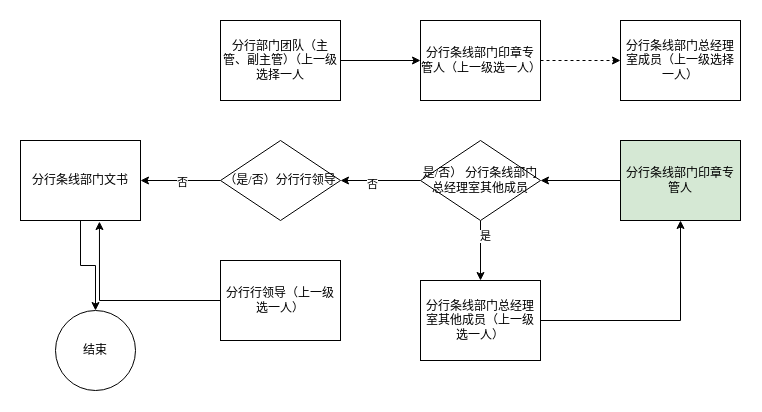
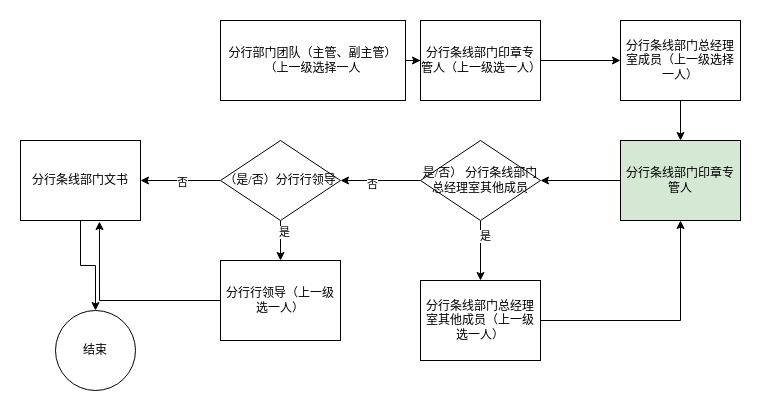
- <mxCell id="3" value="&lt;p class=&quot;MsoNormal&quot;&gt;分行部门团队（主管、副主管）（上一级选择一人&lt;/p&gt;" style="rounded=0;whiteSpace=wrap;html=1;" parent="1" vertex="1"><mxGeometry x="220" y="20" width="120" height="80" as="geometry" /></mxCell>
+ <mxCell id="3" value="&lt;p class=&quot;MsoNormal&quot;&gt;分行部门团队（主管、副主管）（上一级选择一人&lt;/p&gt;" style="rounded=0;whiteSpace=wrap;html=1;" parent="1" vertex="1"><mxGeometry x="220" y="20" width="185" height="80" as="geometry" /></mxCell>
- <mxCell id="4" style="edgeStyle=orthogonalEdgeStyle;rounded=0;orthogonalLoop=1;jettySize=auto;html=1;entryX=0;entryY=0.5;entryDx=0;entryDy=0;dashed=1;" parent="1" source="5" target="7" edge="1"><mxGeometry relative="1" as="geometry" /></mxCell>
+ <mxCell id="4" style="edgeStyle=orthogonalEdgeStyle;rounded=0;orthogonalLoop=1;jettySize=auto;html=1;entryX=0;entryY=0.5;entryDx=0;entryDy=0;" parent="1" source="5" target="7" edge="1"><mxGeometry relative="1" as="geometry" /></mxCell>
+ <mxCell id="6" style="edgeStyle=orthogonalEdgeStyle;rounded=0;orthogonalLoop=1;jettySize=auto;html=1;entryX=0.5;entryY=0;entryDx=0;entryDy=0;" parent="1" source="7" target="9" edge="1"><mxGeometry relative="1" as="geometry" /></mxCell>
+ <mxCell id="19" style="edgeStyle=orthogonalEdgeStyle;rounded=0;orthogonalLoop=1;jettySize=auto;html=1;entryX=0.5;entryY=0;entryDx=0;entryDy=0;" edge="1" parent="1" source="21" target="24"><mxGeometry relative="1" as="geometry" /></mxCell>
+ <mxCell id="20" value="是" style="edgeLabel;html=1;align=center;verticalAlign=middle;resizable=0;points=[];" vertex="1" connectable="0" parent="19"><mxGeometry x="-0.45" y="3" relative="1" as="geometry"><mxPoint as="offset" /></mxGeometry></mxCell>
